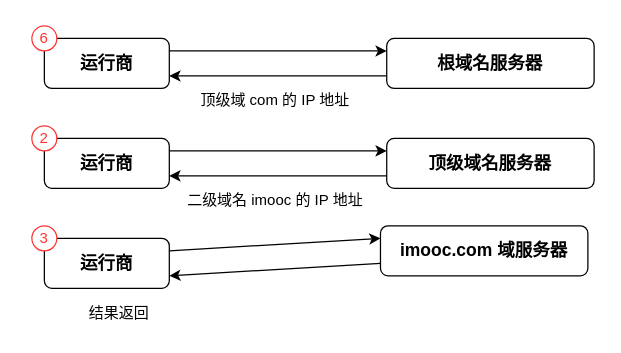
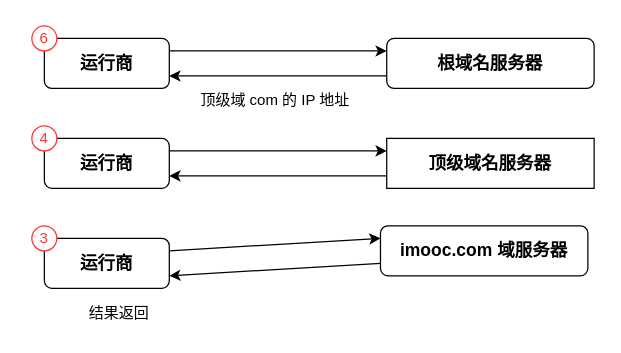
- <mxCell id="9" value="2" style="ellipse;whiteSpace=wrap;html=1;aspect=fixed;strokeColor=#FF3333;fontColor=#FF3333;" vertex="1" parent="1"><mxGeometry x="25" y="100" width="20" height="20" as="geometry" /></mxCell>
+ <mxCell id="9" value="4" style="ellipse;whiteSpace=wrap;html=1;aspect=fixed;strokeColor=#FF3333;fontColor=#FF3333;" vertex="1" parent="1"><mxGeometry x="25" y="100" width="20" height="20" as="geometry" /></mxCell>
- <mxCell id="10" value="顶级域名服务器" style="rounded=1;whiteSpace=wrap;html=1;fontSize=14;fontStyle=1" vertex="1" parent="1"><mxGeometry x="309" y="110" width="166" height="40" as="geometry" /></mxCell>
+ <mxCell id="10" value="顶级域名服务器" style="whiteSpace=wrap;html=1;fontSize=14;fontStyle=1;rounded=0;" vertex="1" parent="1"><mxGeometry x="309" y="110" width="166" height="40" as="geometry" /></mxCell>
- <mxCell id="13" value="二级域名 imooc 的 IP 地址" style="text;html=1;strokeColor=none;fillColor=none;align=center;verticalAlign=middle;whiteSpace=wrap;rounded=0;" vertex="1" parent="1"><mxGeometry x="145" y="150" width="150" height="20" as="geometry" /></mxCell>
